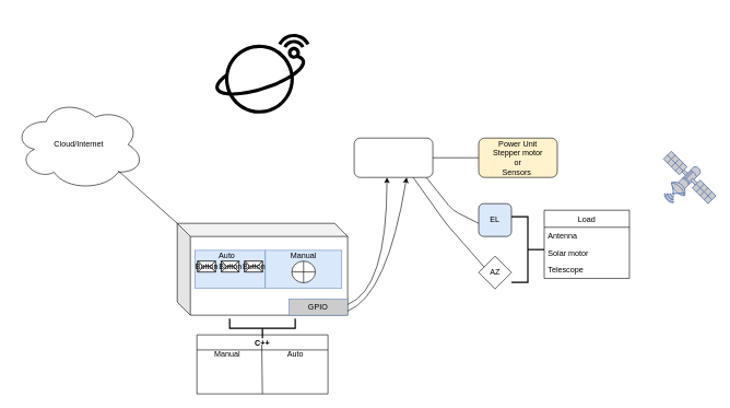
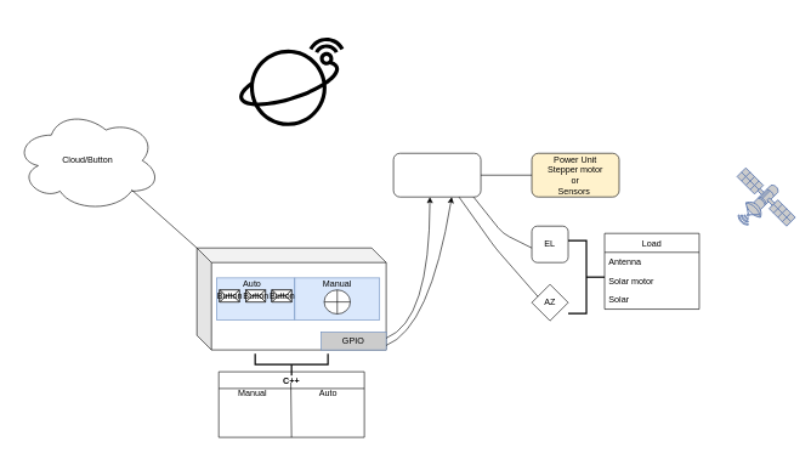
- <mxCell id="2" value="Cloud/Internet" style="ellipse;shape=cloud;whiteSpace=wrap;html=1;" parent="1" vertex="1"><mxGeometry x="20" y="150" width="200" height="140" as="geometry" /></mxCell>
+ <mxCell id="2" value="Cloud/Button" style="ellipse;shape=cloud;whiteSpace=wrap;html=1;" parent="1" vertex="1"><mxGeometry x="20" y="150" width="200" height="140" as="geometry" /></mxCell>
- <mxCell id="17" value="EL" style="rounded=1;whiteSpace=wrap;html=1;fillColor=#dae8fc;" parent="1" vertex="1"><mxGeometry y="310" width="50" height="50" as="geometry" x="730" /></mxCell>
+ <mxCell id="17" value="EL" style="rounded=1;whiteSpace=wrap;html=1;" parent="1" vertex="1"><mxGeometry y="310" width="50" height="50" as="geometry" x="730" /></mxCell>
- <mxCell id="22" value="Telescope " style="text;strokeColor=none;fillColor=none;align=left;verticalAlign=top;spacingLeft=4;spacingRight=4;overflow=hidden;rotatable=0;points=[[0,0.5],[1,0.5]];portConstraint=eastwest;" parent="19" vertex="1"><mxGeometry y="78" width="130" height="26" as="geometry" /></mxCell>
+ <mxCell id="22" value="Solar " style="text;strokeColor=none;fillColor=none;align=left;verticalAlign=top;spacingLeft=4;spacingRight=4;overflow=hidden;rotatable=0;points=[[0,0.5],[1,0.5]];portConstraint=eastwest;" parent="19" vertex="1"><mxGeometry y="78" width="130" height="26" as="geometry" /></mxCell>
